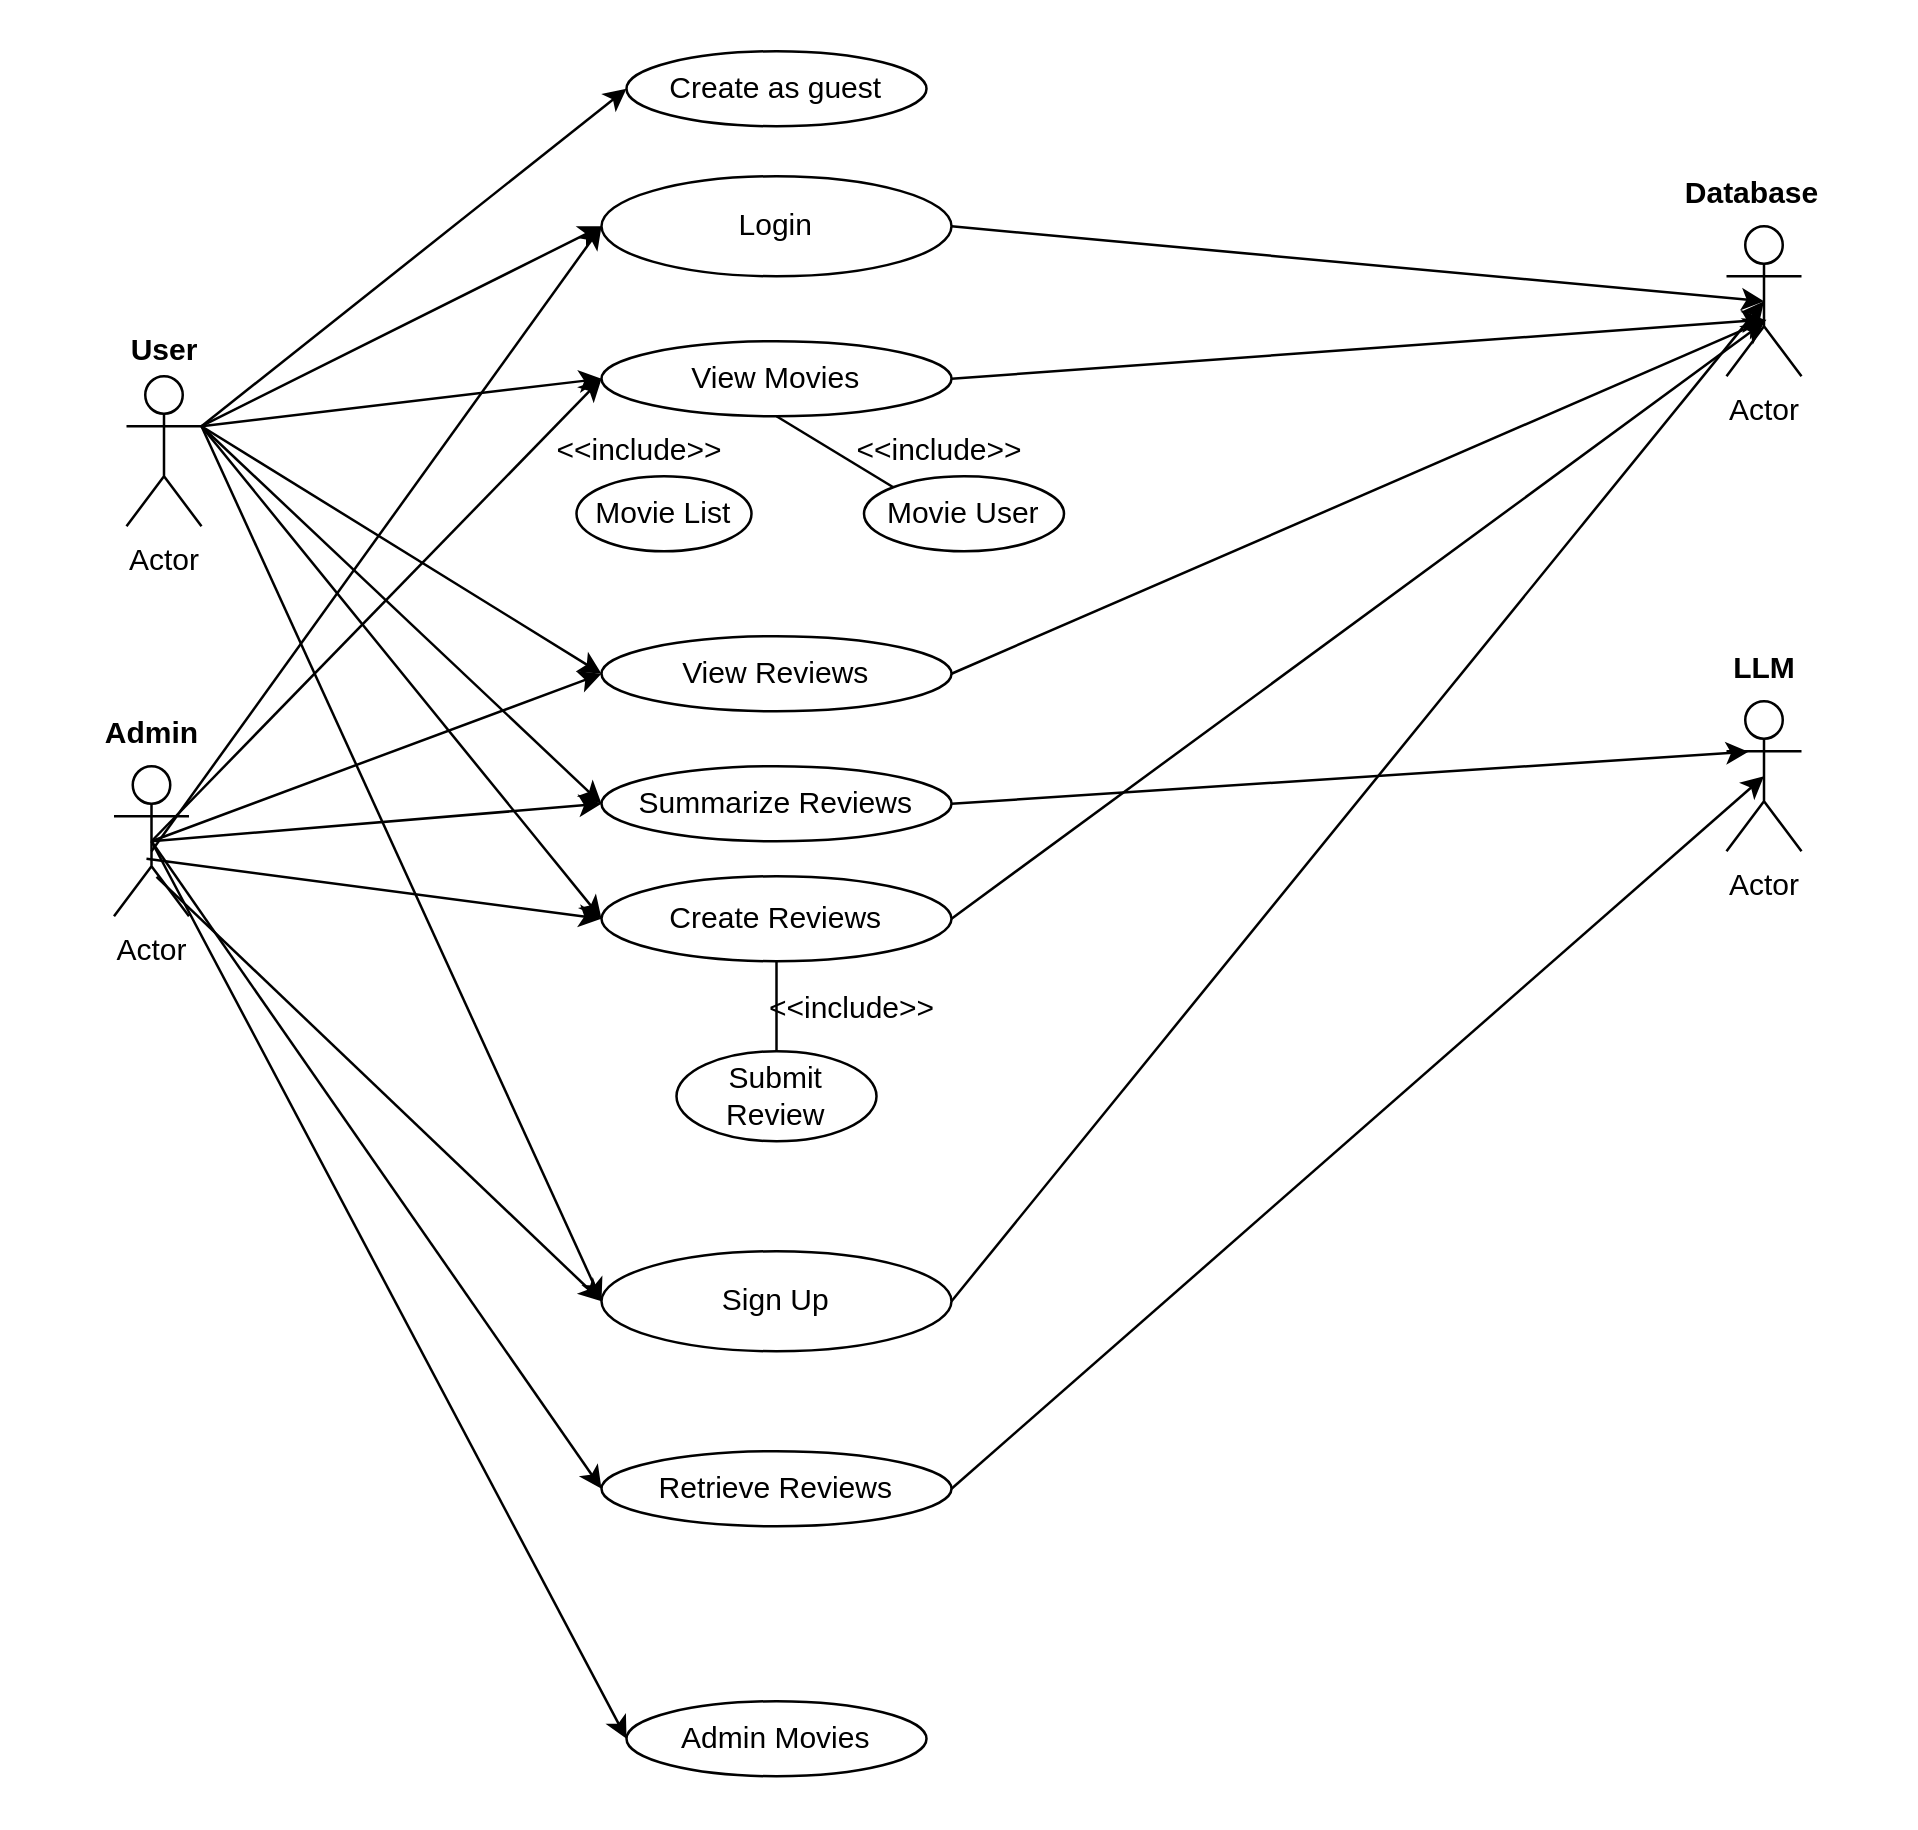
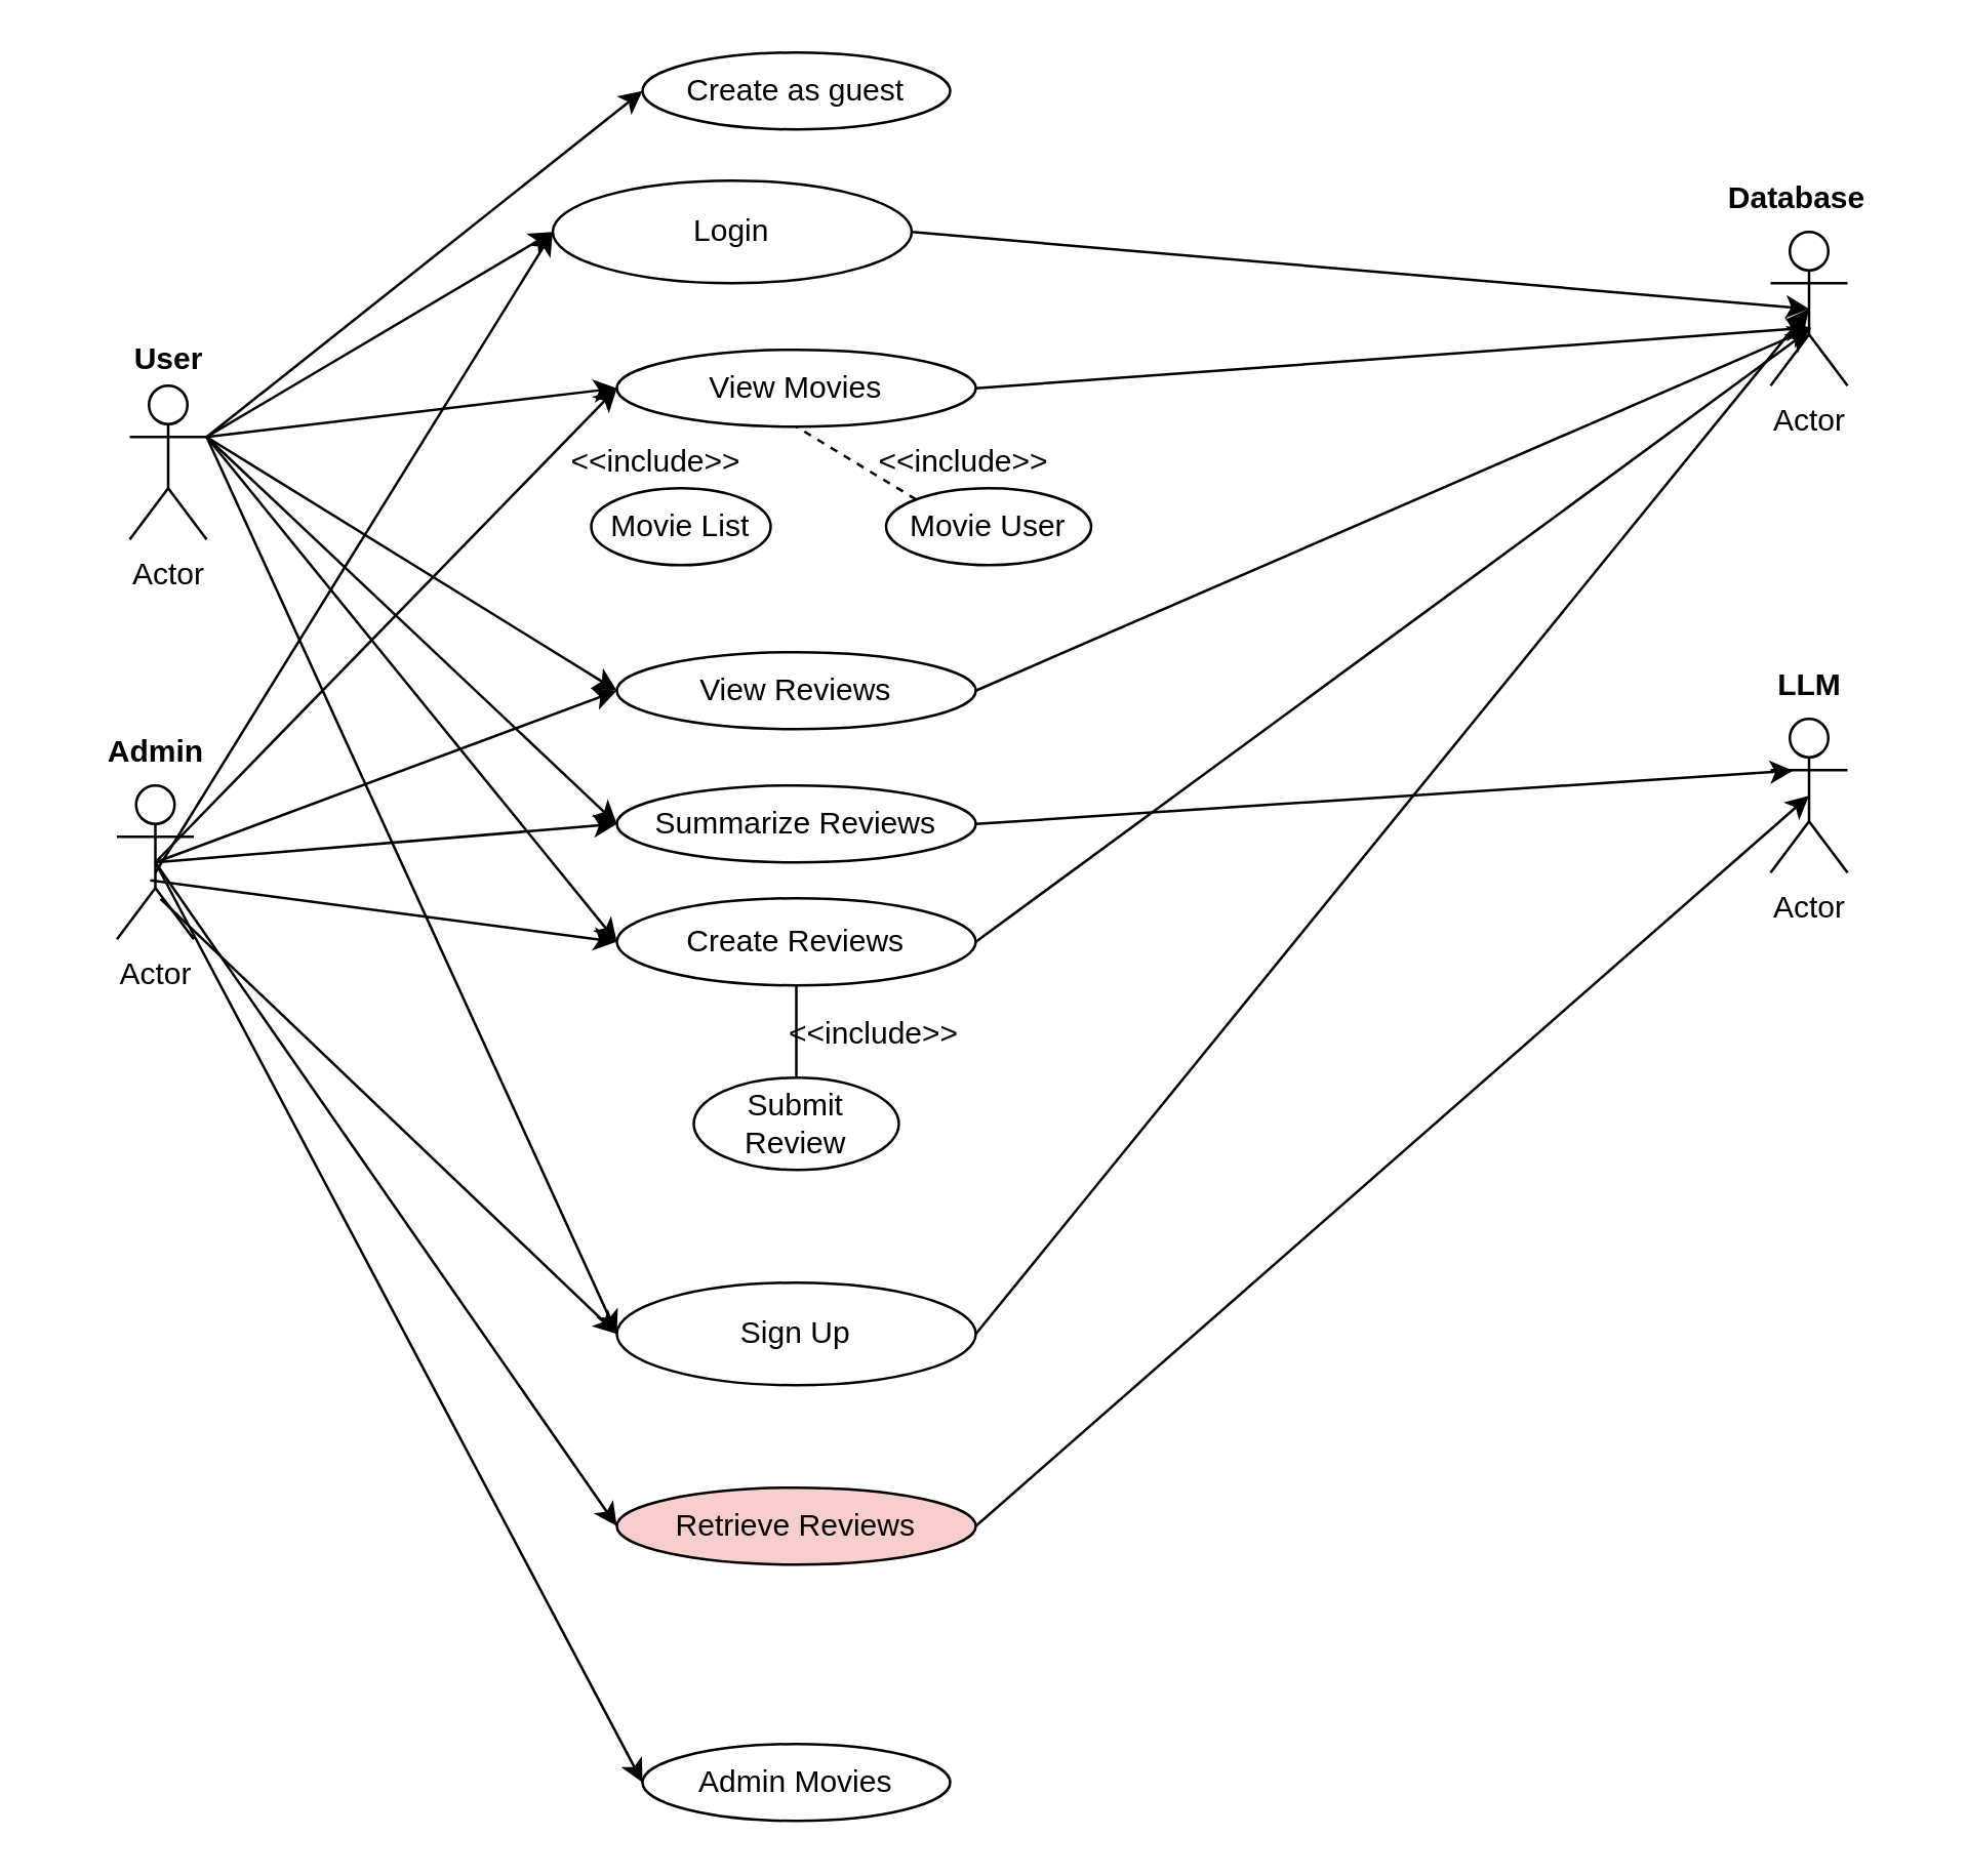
- <mxCell id="10" value="Login" style="ellipse;whiteSpace=wrap;html=1;" parent="1" vertex="1"><mxGeometry x="240" y="70" width="140" height="40" as="geometry" /></mxCell>
+ <mxCell id="10" value="Login" style="ellipse;whiteSpace=wrap;html=1;" parent="1" vertex="1"><mxGeometry x="215" y="70" width="140" height="40" as="geometry" /></mxCell>
- <mxCell id="44" value="" style="endArrow=none;html=1;rounded=0;entryX=0.5;entryY=1;entryDx=0;entryDy=0;exitX=0;exitY=0;exitDx=0;exitDy=0;" edge="1" parent="1" source="41" target="11"><mxGeometry width="50" height="50" relative="1" as="geometry"><mxPoint x="350" y="420" as="sourcePoint" /><mxPoint x="400" y="370" as="targetPoint" /></mxGeometry></mxCell>
+ <mxCell id="44" value="" style="endArrow=none;html=1;rounded=0;entryX=0.5;entryY=1;entryDx=0;entryDy=0;exitX=0;exitY=0;exitDx=0;exitDy=0;dashed=1;" edge="1" parent="1" source="41" target="11"><mxGeometry width="50" height="50" relative="1" as="geometry"><mxPoint x="350" y="420" as="sourcePoint" /><mxPoint x="400" y="370" as="targetPoint" /></mxGeometry></mxCell>
- <mxCell id="15" value="Retrieve Reviews" style="ellipse;whiteSpace=wrap;html=1;" parent="1" vertex="1"><mxGeometry x="240" y="580" width="140" height="30" as="geometry" /></mxCell>
+ <mxCell id="15" value="Retrieve Reviews" style="ellipse;whiteSpace=wrap;html=1;fillColor=#f8cecc;" parent="1" vertex="1"><mxGeometry x="240" y="580" width="140" height="30" as="geometry" /></mxCell>
